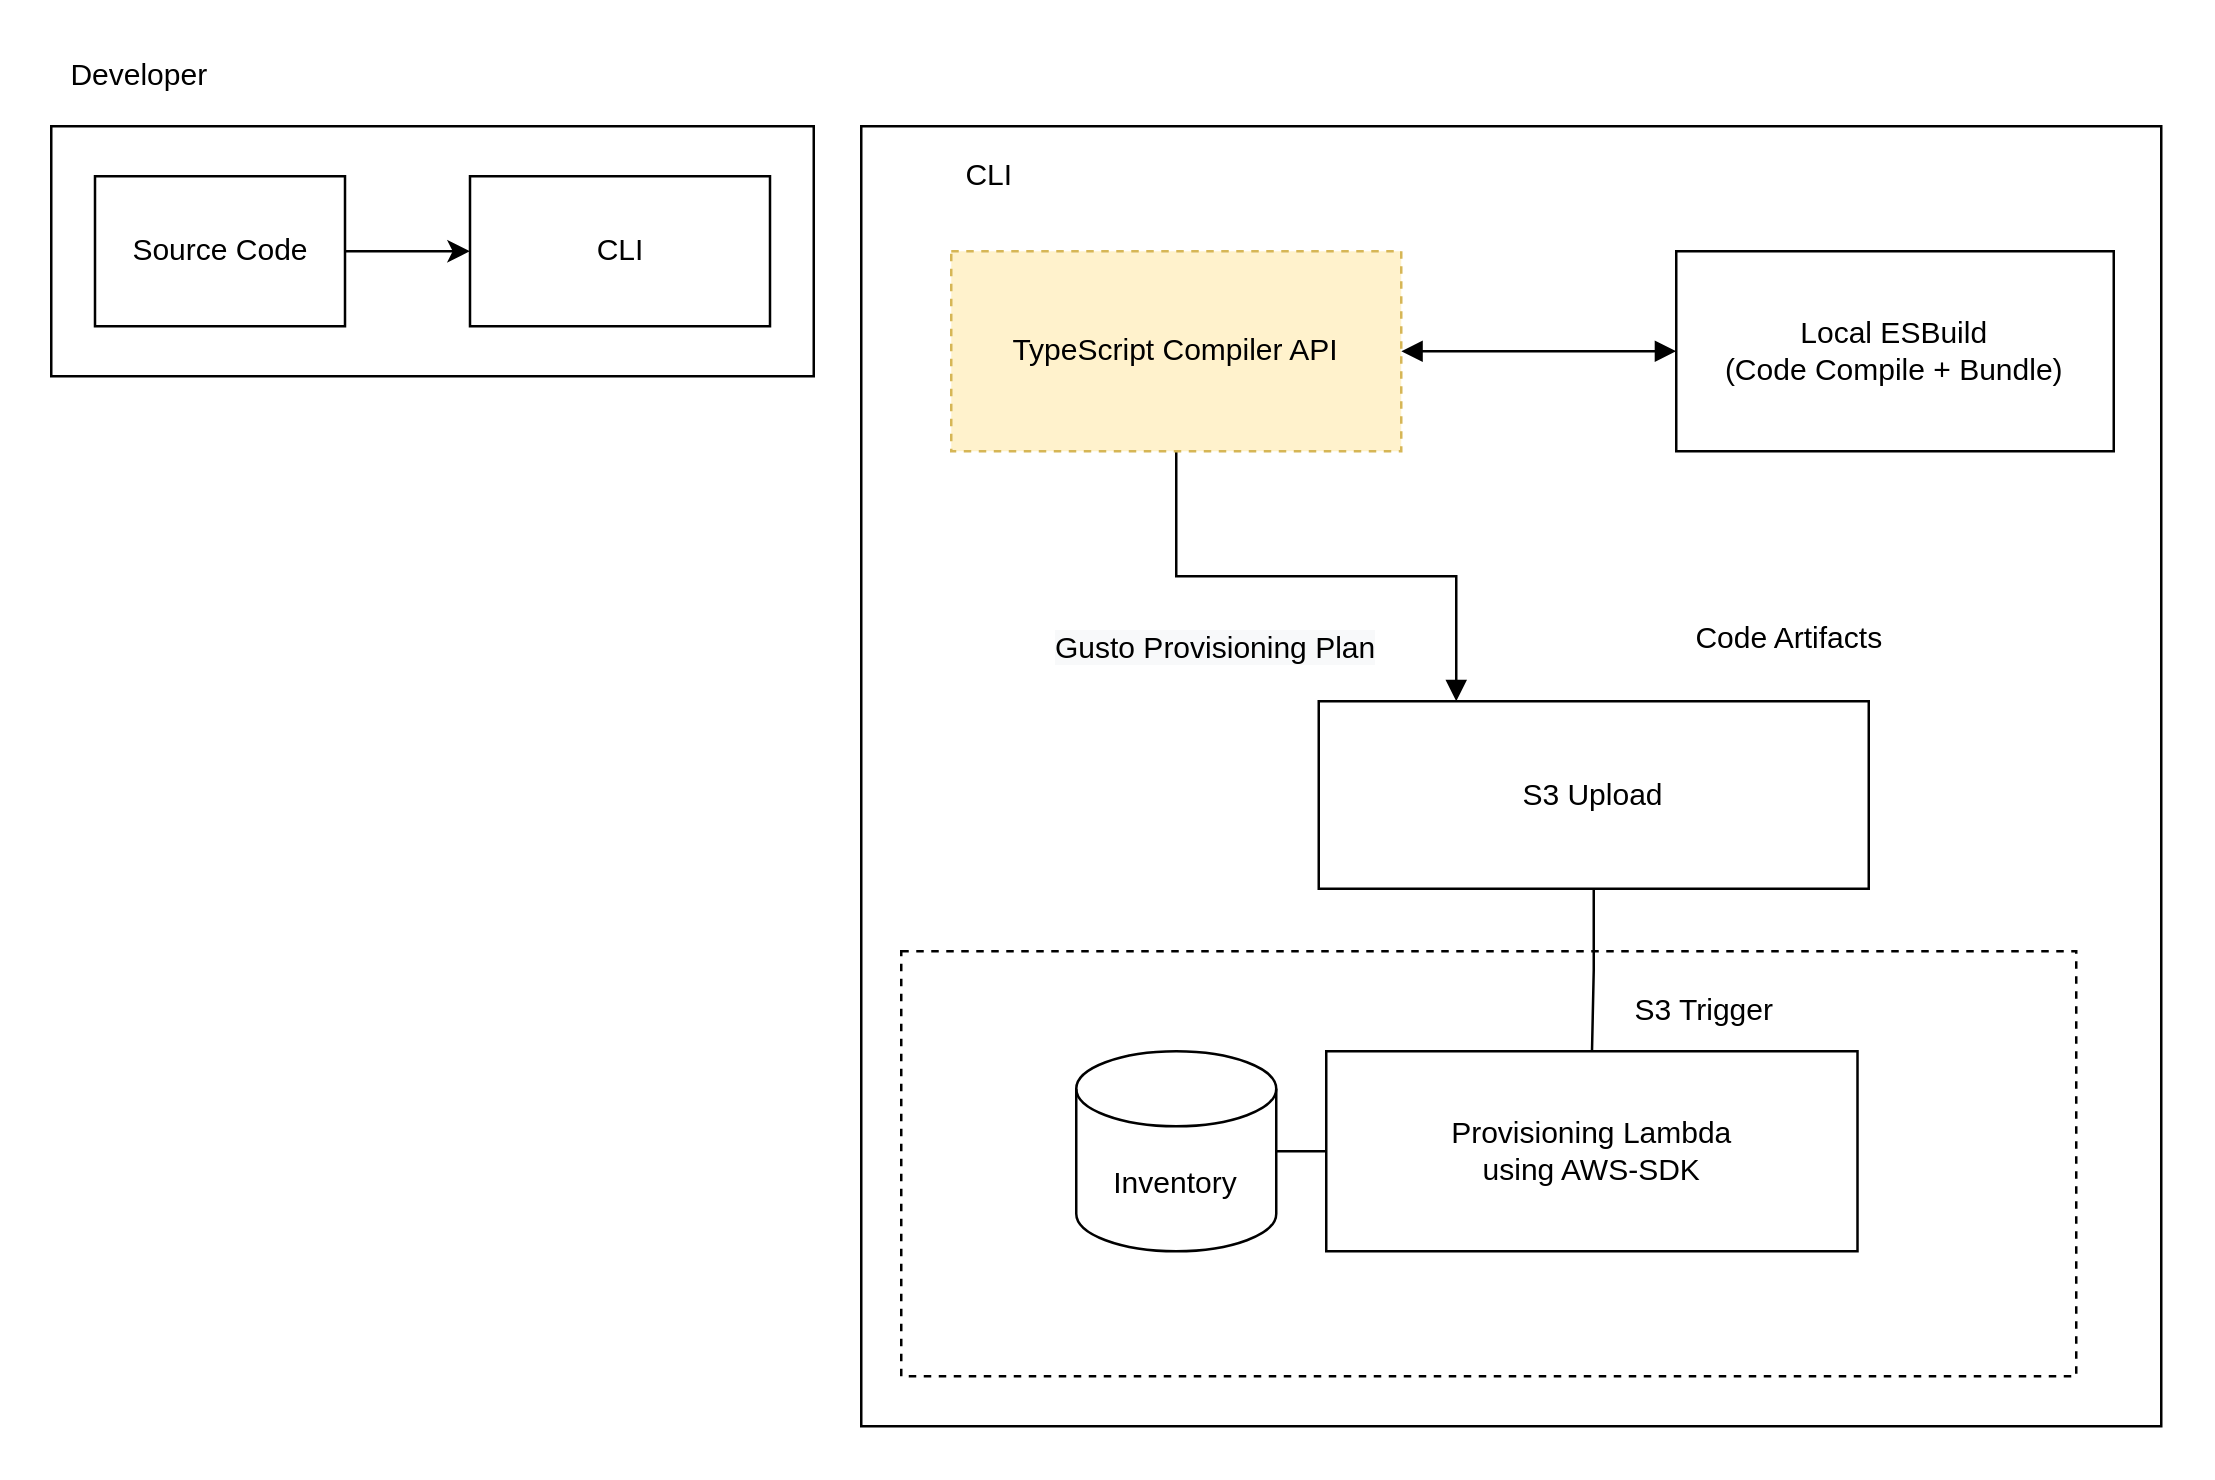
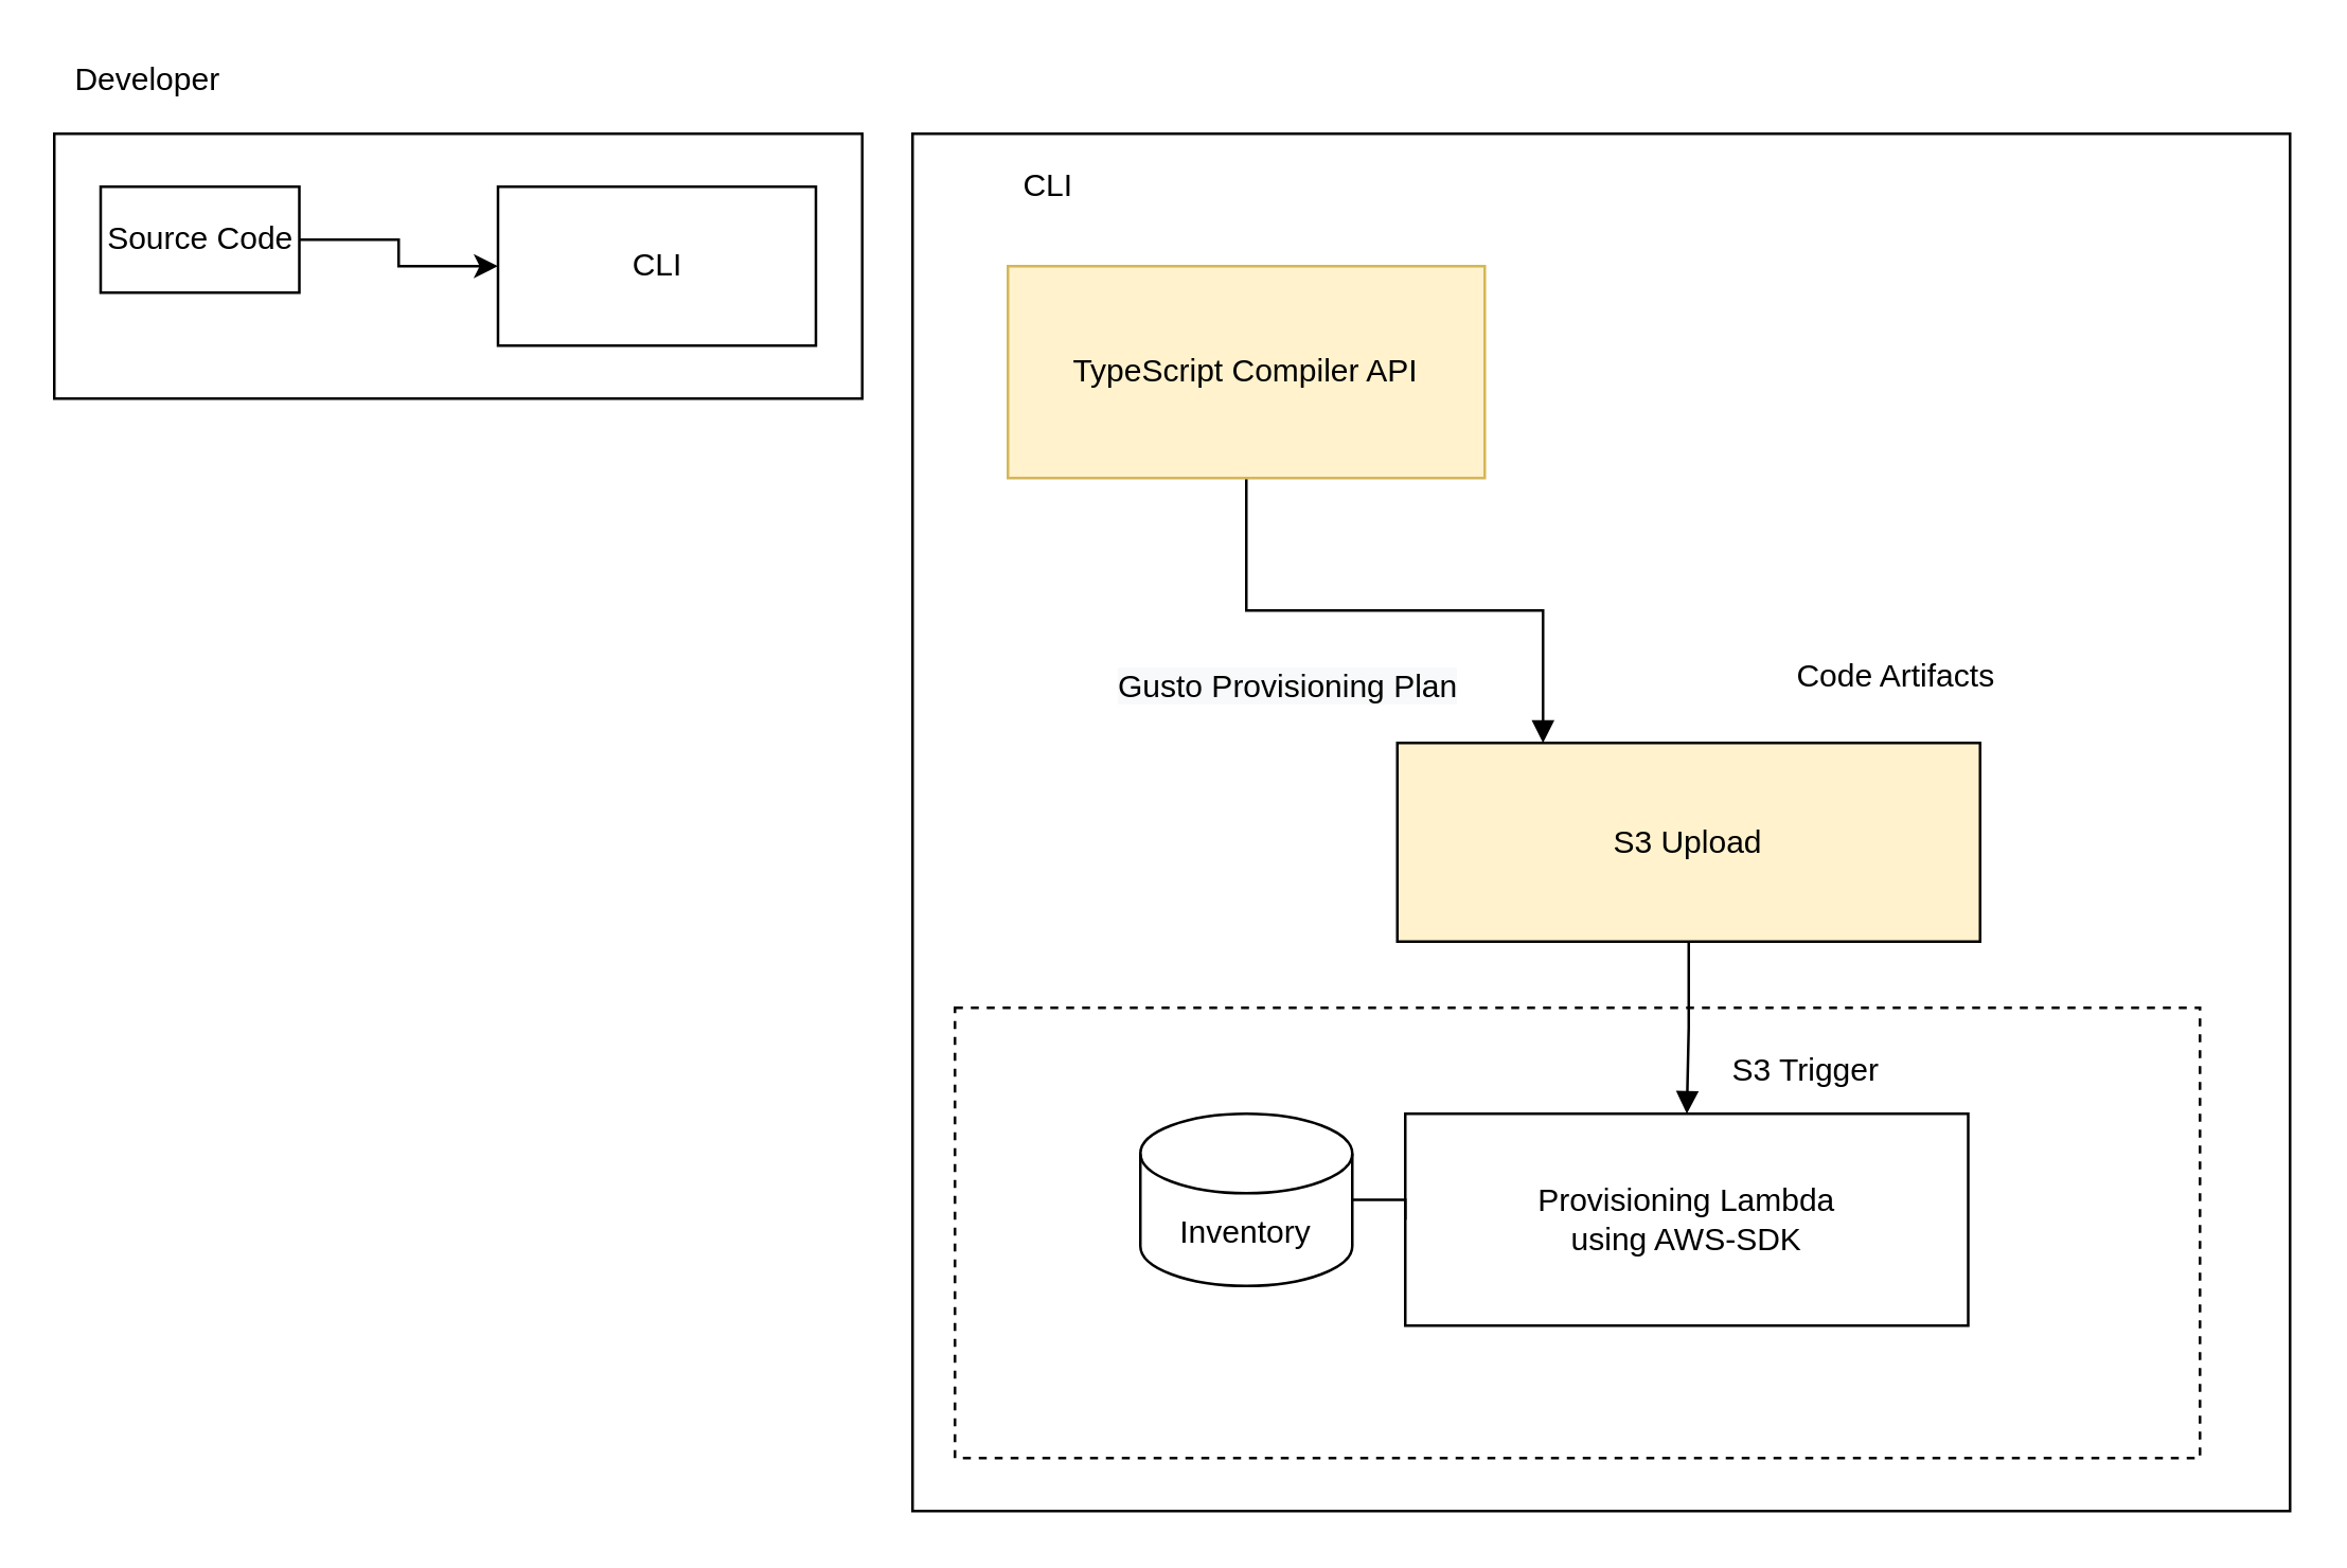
- <mxCell id="7" value="Source Code" style="rounded=0;whiteSpace=wrap;html=1;" parent="1" vertex="1"><mxGeometry x="37.5" y="70" width="100" height="60" as="geometry" /></mxCell>
+ <mxCell id="7" value="Source Code" style="rounded=0;whiteSpace=wrap;html=1;" parent="1" vertex="1"><mxGeometry x="37.5" y="70" width="75" height="40" as="geometry" /></mxCell>
- <mxCell id="15" value="TypeScript Compiler API" style="rounded=0;whiteSpace=wrap;html=1;fillColor=#fff2cc;strokeColor=#d6b656;dashed=1;" parent="1" vertex="1"><mxGeometry x="380" y="100" width="180" height="80" as="geometry" /></mxCell>
+ <mxCell id="15" value="TypeScript Compiler API" style="rounded=0;whiteSpace=wrap;html=1;fillColor=#fff2cc;strokeColor=#d6b656;" parent="1" vertex="1"><mxGeometry x="380" y="100" width="180" height="80" as="geometry" /></mxCell>
- <mxCell id="14" style="edgeStyle=orthogonalEdgeStyle;rounded=0;orthogonalLoop=1;jettySize=auto;html=1;startArrow=block;startFill=1;endArrow=block;endFill=1;" parent="1" source="15" target="9" edge="1"><mxGeometry relative="1" as="geometry" /></mxCell>
- <mxCell id="9" value="Local ESBuild&lt;br&gt;(Code Compile + Bundle)" style="rounded=0;whiteSpace=wrap;html=1;" parent="1" vertex="1"><mxGeometry x="670" y="100" width="175" height="80" as="geometry" /></mxCell>
- <mxCell id="11" value="S3 Upload" style="rounded=0;whiteSpace=wrap;html=1;" parent="1" vertex="1"><mxGeometry x="527" y="280" width="220" height="75" as="geometry" /></mxCell>
+ <mxCell id="11" value="S3 Upload" style="rounded=0;whiteSpace=wrap;html=1;fillColor=#fff2cc;" parent="1" vertex="1"><mxGeometry x="527" y="280" width="220" height="75" as="geometry" /></mxCell>
- <mxCell id="10" style="edgeStyle=orthogonalEdgeStyle;rounded=0;orthogonalLoop=1;jettySize=auto;html=1;startArrow=none;startFill=0;endArrow=none;endFill=1;" parent="1" source="11" target="17" edge="1"><mxGeometry relative="1" as="geometry" /></mxCell>
+ <mxCell id="10" style="edgeStyle=orthogonalEdgeStyle;rounded=0;orthogonalLoop=1;jettySize=auto;html=1;startArrow=none;startFill=0;endArrow=block;endFill=1;" parent="1" source="11" target="17" edge="1"><mxGeometry relative="1" as="geometry" /></mxCell>
- <mxCell id="20" value="Inventory" style="shape=cylinder3;whiteSpace=wrap;html=1;boundedLbl=1;backgroundOutline=1;size=15;" parent="1" vertex="1"><mxGeometry x="430" y="420" width="80" height="80" as="geometry" /></mxCell>
+ <mxCell id="20" value="Inventory" style="shape=cylinder3;whiteSpace=wrap;html=1;boundedLbl=1;backgroundOutline=1;size=15;" parent="1" vertex="1"><mxGeometry x="430" y="420" width="80" height="65" as="geometry" /></mxCell>
